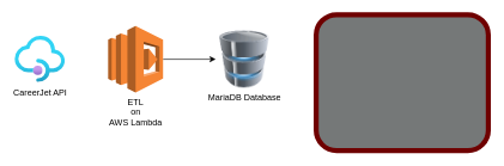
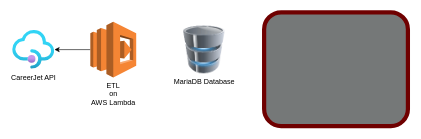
- <mxCell id="4" style="edgeStyle=orthogonalEdgeStyle;rounded=0;orthogonalLoop=1;jettySize=auto;html=1;entryX=0;entryY=0.5;entryDx=0;entryDy=0;" edge="1" parent="1" source="5" target="6"><mxGeometry relative="1" as="geometry" /></mxCell>
+ <mxCell id="4" style="edgeStyle=orthogonalEdgeStyle;rounded=0;orthogonalLoop=1;jettySize=auto;html=1;" edge="1" parent="1" source="5" target="3"><mxGeometry relative="1" as="geometry" /></mxCell>
